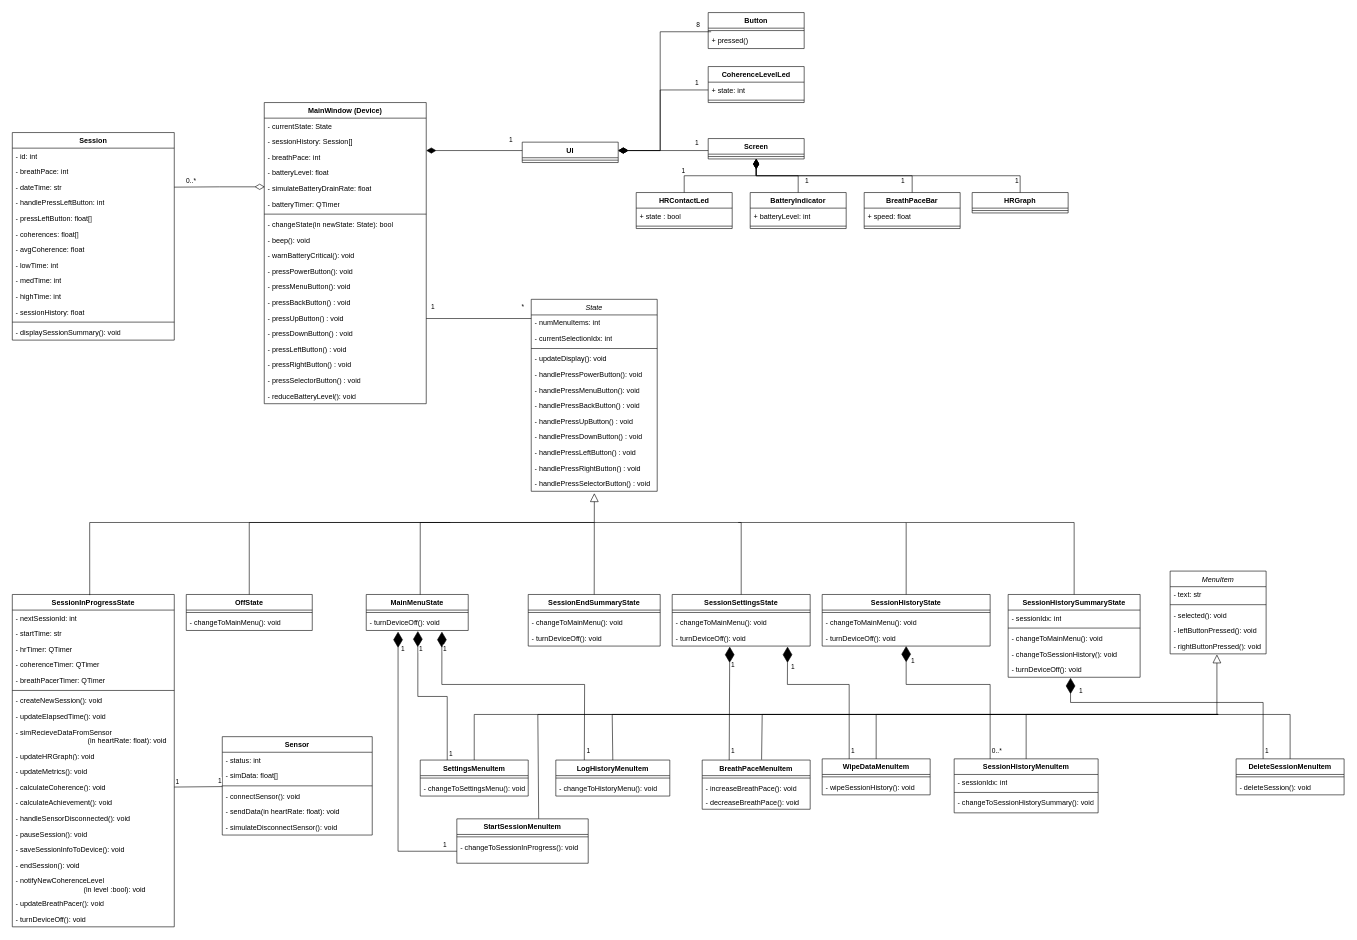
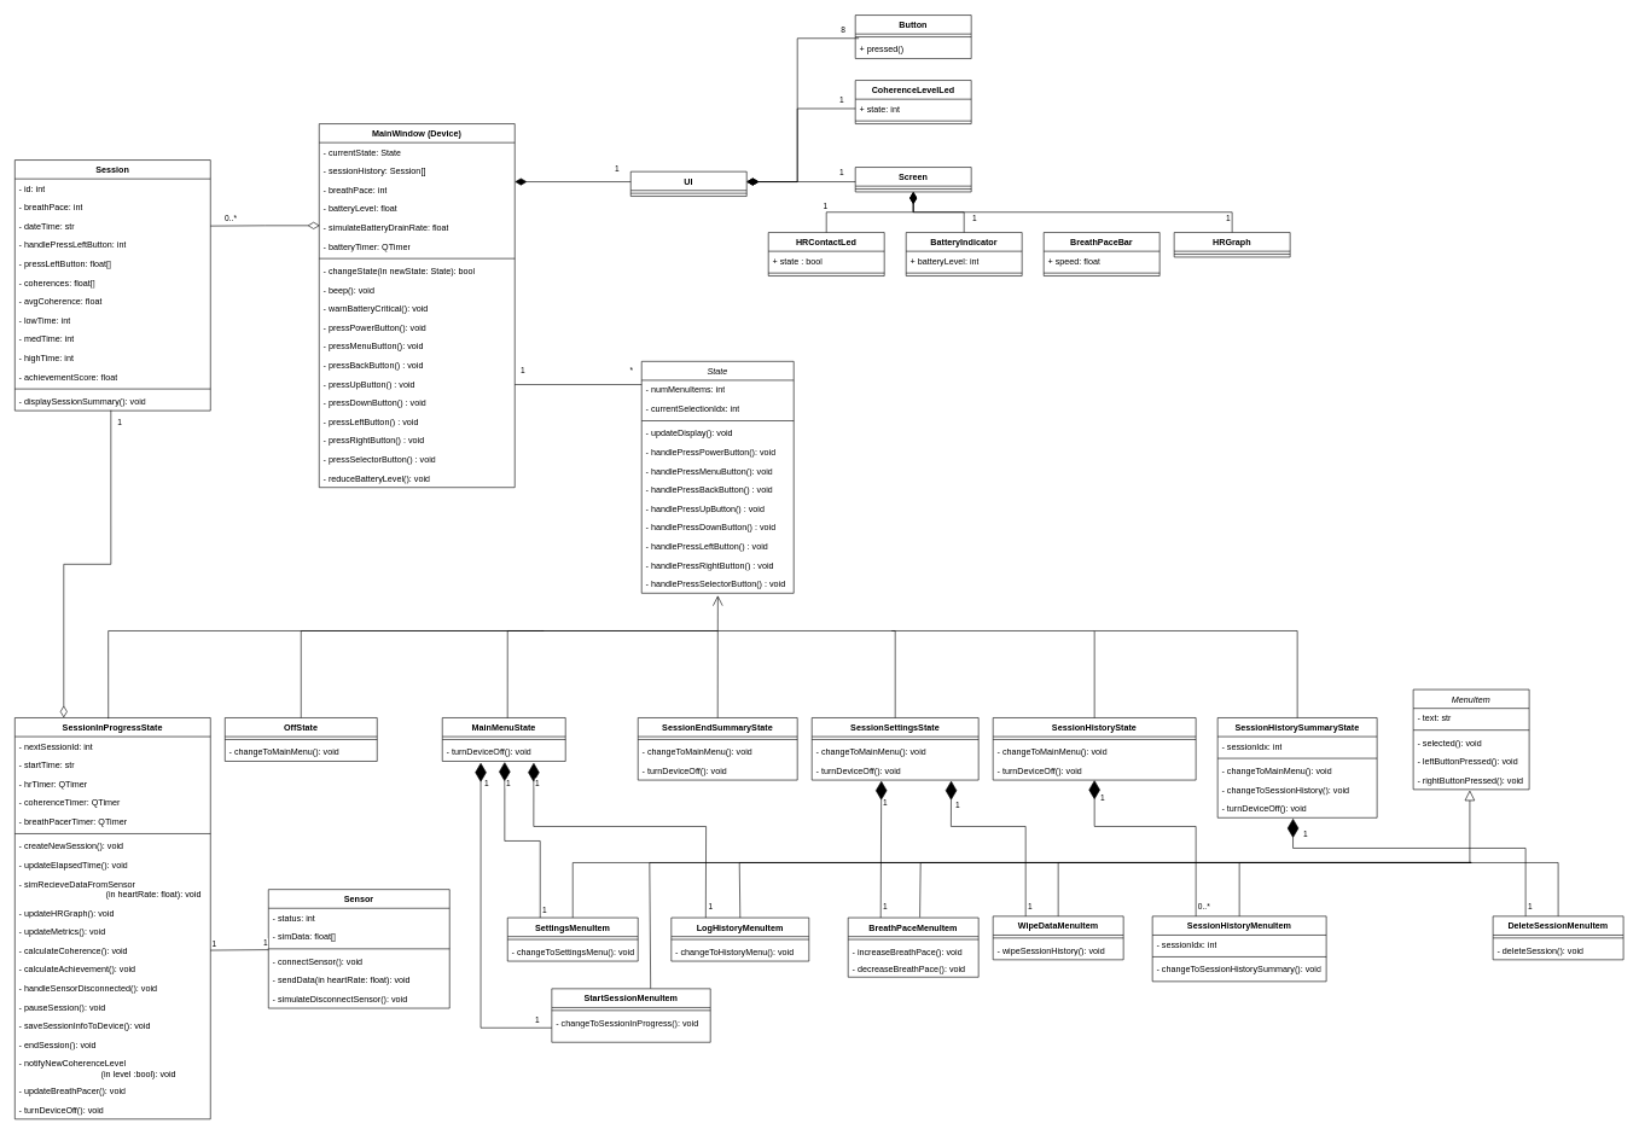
- <mxCell id="175" value="1" style="endArrow=none;html=1;endSize=12;startArrow=diamondThin;startSize=14;startFill=1;edgeStyle=orthogonalEdgeStyle;align=left;verticalAlign=bottom;rounded=0;exitX=0.5;exitY=1;exitDx=0;exitDy=0;entryX=0.5;entryY=0;entryDx=0;entryDy=0;endFill=0;" edge="1" parent="1" source="107" target="109"><mxGeometry x="0.696" y="-18" relative="1" as="geometry"><mxPoint x="1280" y="284" as="sourcePoint" /><mxPoint x="1156" y="337" as="targetPoint" /><mxPoint as="offset" /></mxGeometry></mxCell>
- <mxCell id="162" value="- sessionHistory: float" style="text;strokeColor=none;fillColor=none;align=left;verticalAlign=top;spacingLeft=4;spacingRight=4;overflow=hidden;rotatable=0;points=[[0,0.5],[1,0.5]];portConstraint=eastwest;whiteSpace=wrap;html=1;" vertex="1" parent="151"><mxGeometry y="286" width="270" height="26" as="geometry" /></mxCell>
+ <mxCell id="162" value="- achievementScore: float" style="text;strokeColor=none;fillColor=none;align=left;verticalAlign=top;spacingLeft=4;spacingRight=4;overflow=hidden;rotatable=0;points=[[0,0.5],[1,0.5]];portConstraint=eastwest;whiteSpace=wrap;html=1;" vertex="1" parent="151"><mxGeometry y="286" width="270" height="26" as="geometry" /></mxCell>
+ <mxCell id="165" value="1" style="endArrow=none;html=1;endSize=12;startArrow=diamondThin;startSize=14;startFill=0;edgeStyle=orthogonalEdgeStyle;align=left;verticalAlign=bottom;rounded=0;exitX=0.25;exitY=0;exitDx=0;exitDy=0;entryX=0.491;entryY=0.978;entryDx=0;entryDy=0;entryPerimeter=0;endFill=0;" edge="1" parent="1" source="55" target="164"><mxGeometry x="0.897" y="-7" relative="1" as="geometry"><mxPoint x="300" y="820" as="sourcePoint" /><mxPoint x="460" y="820" as="targetPoint" /><mxPoint as="offset" /></mxGeometry></mxCell>
- <mxCell id="90" value="" style="endArrow=block;endFill=0;endSize=12;html=1;rounded=0;entryX=0.501;entryY=1.122;entryDx=0;entryDy=0;entryPerimeter=0;exitX=0.5;exitY=0;exitDx=0;exitDy=0;" parent="1" source="76" target="44" edge="1"><mxGeometry width="160" relative="1" as="geometry"><mxPoint x="460" y="900" as="sourcePoint" /><mxPoint x="620" y="900" as="targetPoint" /></mxGeometry></mxCell>
+ <mxCell id="90" value="" style="endArrow=open;endFill=0;endSize=12;html=1;rounded=0;entryX=0.501;entryY=1.122;entryDx=0;entryDy=0;entryPerimeter=0;exitX=0.5;exitY=0;exitDx=0;exitDy=0;" parent="1" source="76" target="44" edge="1"><mxGeometry width="160" relative="1" as="geometry"><mxPoint x="460" y="900" as="sourcePoint" /><mxPoint x="620" y="900" as="targetPoint" /></mxGeometry></mxCell>
